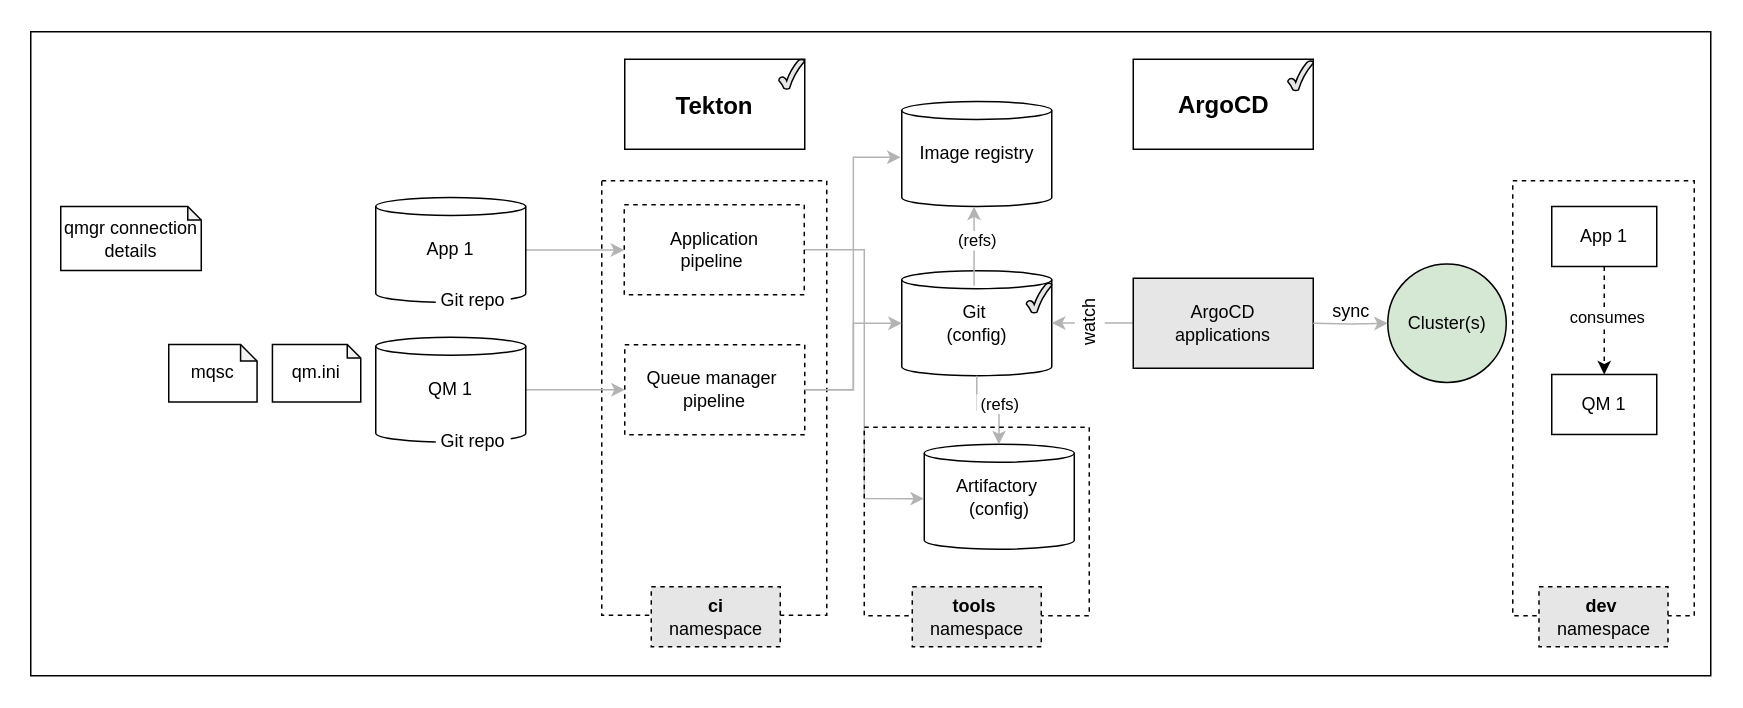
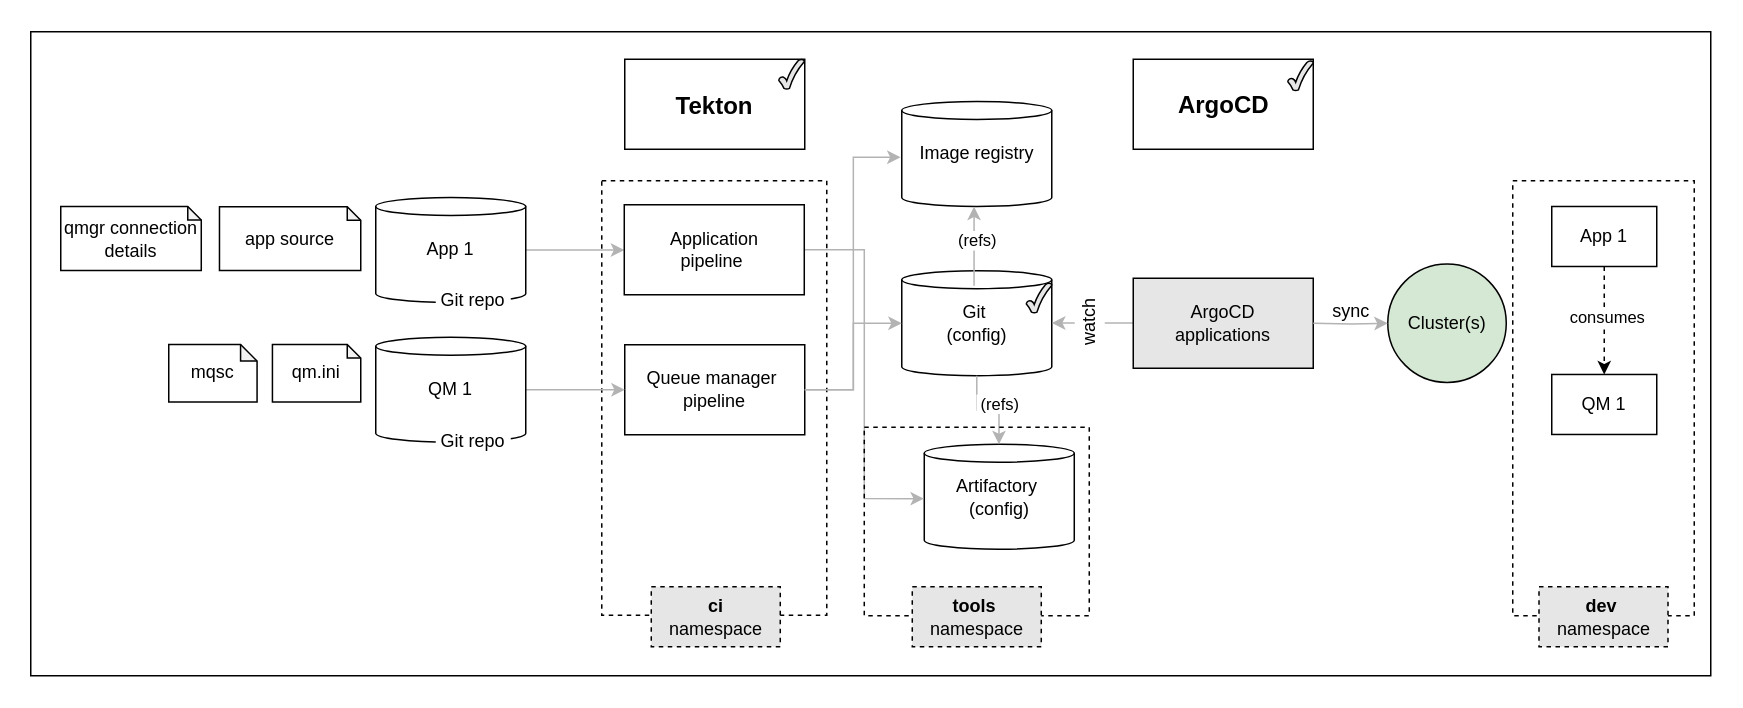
+ <mxCell id="30" value="app source" style="shape=note;whiteSpace=wrap;html=1;backgroundOutline=1;darkOpacity=0.05;fillColor=none;size=9;" parent="1" vertex="1"><mxGeometry x="145.82" y="137.37" width="94.18" height="42.5" as="geometry" /></mxCell>
- <mxCell id="36" value="Application &lt;br&gt;pipeline&amp;nbsp;" style="rounded=0;whiteSpace=wrap;html=1;strokeWidth=1;fontSize=12;fontColor=#000000;fillColor=none;dashed=1;" parent="1" vertex="1"><mxGeometry x="415.68" y="136.01" width="120" height="60" as="geometry" /></mxCell>
+ <mxCell id="36" value="Application &lt;br&gt;pipeline&amp;nbsp;" style="rounded=0;whiteSpace=wrap;html=1;strokeWidth=1;fontSize=12;fontColor=#000000;fillColor=none;" parent="1" vertex="1"><mxGeometry x="415.68" y="136.01" width="120" height="60" as="geometry" /></mxCell>
- <mxCell id="7" value="Queue manager&amp;nbsp;&lt;br&gt;pipeline" style="rounded=0;whiteSpace=wrap;html=1;strokeWidth=1;fontSize=12;fontColor=#000000;fillColor=none;dashed=1;" parent="1" vertex="1"><mxGeometry x="416" y="229.34" width="120" height="60" as="geometry" /></mxCell>
+ <mxCell id="7" value="Queue manager&amp;nbsp;&lt;br&gt;pipeline" style="rounded=0;whiteSpace=wrap;html=1;strokeWidth=1;fontSize=12;fontColor=#000000;fillColor=none;" parent="1" vertex="1"><mxGeometry x="416" y="229.34" width="120" height="60" as="geometry" /></mxCell>
